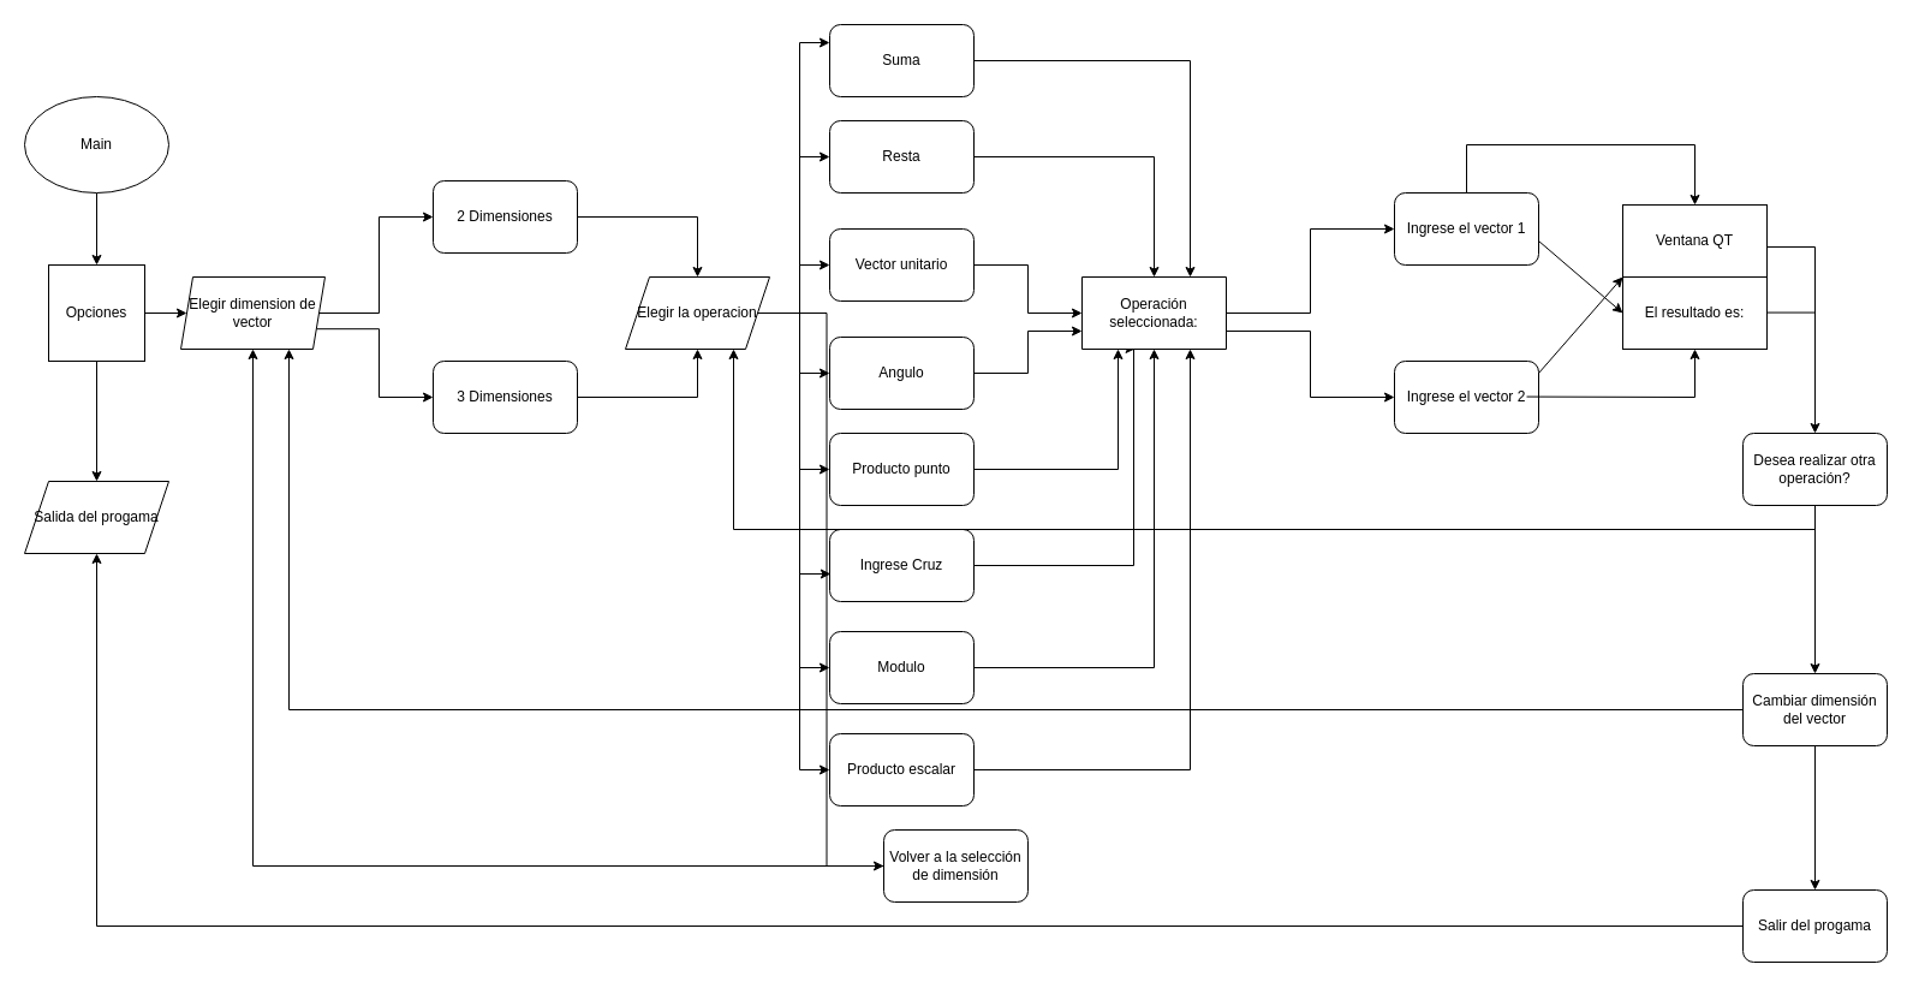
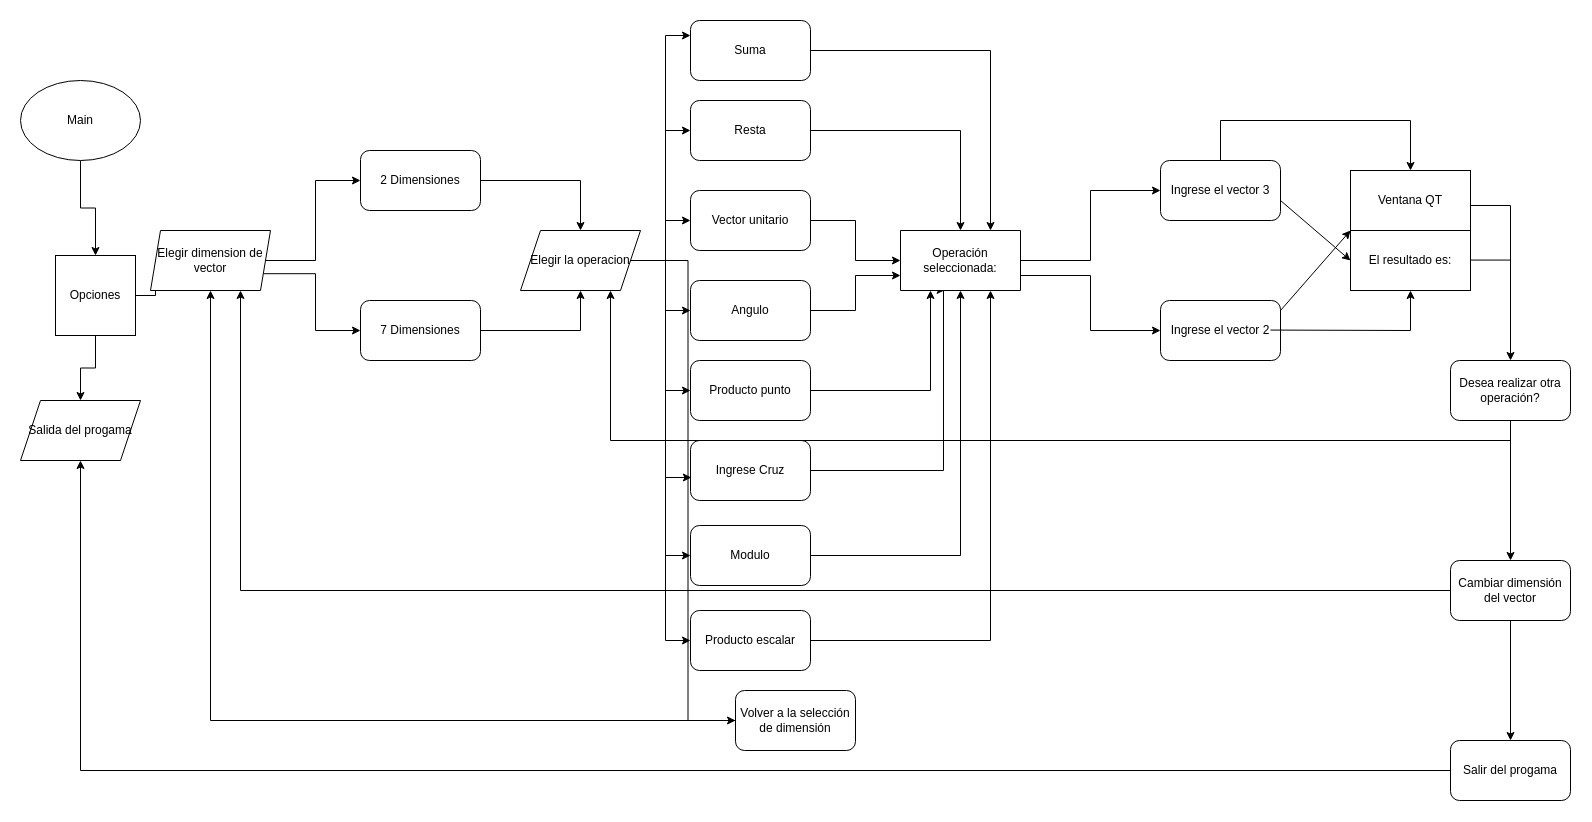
- <mxCell id="47" value="Ingrese el vector 1" style="rounded=1;whiteSpace=wrap;html=1;" parent="1" vertex="1"><mxGeometry x="1160" y="160" width="120" height="60" as="geometry" /></mxCell>
+ <mxCell id="47" value="Ingrese el vector 3" style="rounded=1;whiteSpace=wrap;html=1;" parent="1" vertex="1"><mxGeometry x="1160" y="160" width="120" height="60" as="geometry" /></mxCell>
- <mxCell id="6" value="Opciones" style="whiteSpace=wrap;html=1;aspect=fixed;" parent="1" vertex="1"><mxGeometry x="40" y="220" width="80" height="80" as="geometry" /></mxCell>
+ <mxCell id="6" value="Opciones" style="whiteSpace=wrap;html=1;aspect=fixed;" parent="1" vertex="1"><mxGeometry x="55" y="255" width="80" height="80" as="geometry" /></mxCell>
- <mxCell id="14" value="3 Dimensiones" style="rounded=1;whiteSpace=wrap;html=1;" parent="1" vertex="1"><mxGeometry x="360" y="300" width="120" height="60" as="geometry" /></mxCell>
+ <mxCell id="14" value="7 Dimensiones" style="rounded=1;whiteSpace=wrap;html=1;" parent="1" vertex="1"><mxGeometry x="360" y="300" width="120" height="60" as="geometry" /></mxCell>
